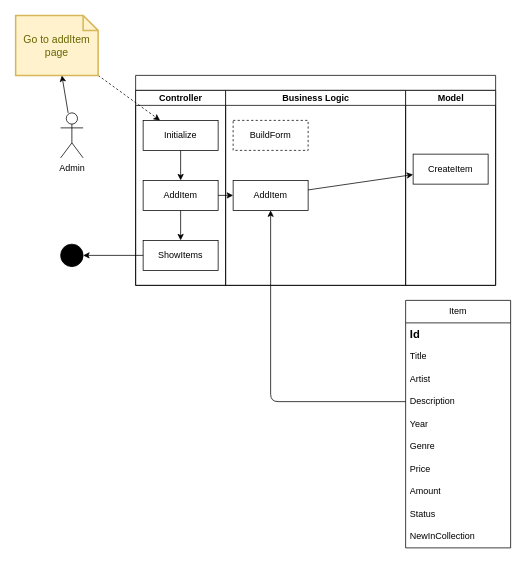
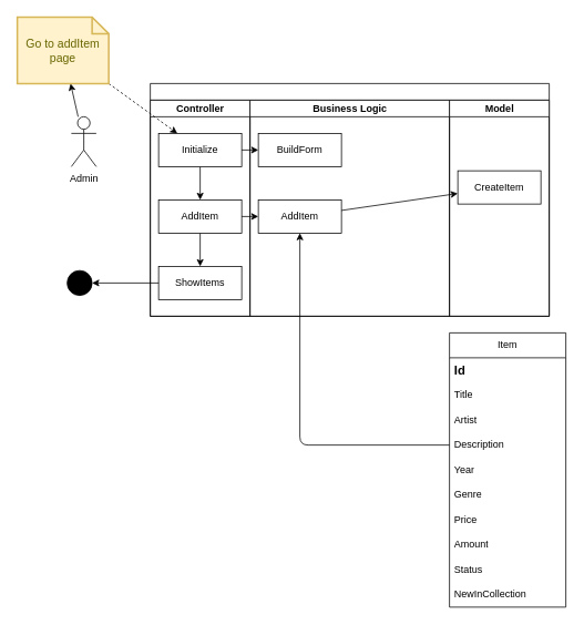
- <mxCell id="18" value="Admin" style="shape=umlActor;verticalLabelPosition=bottom;verticalAlign=top;html=1;outlineConnect=0;" parent="1" vertex="1"><mxGeometry x="80" y="150" width="30" height="60" as="geometry" /></mxCell>
+ <mxCell id="18" value="Admin" style="shape=umlActor;verticalLabelPosition=bottom;verticalAlign=top;html=1;outlineConnect=0;" parent="1" vertex="1"><mxGeometry x="85" y="140" width="30" height="60" as="geometry" /></mxCell>
+ <mxCell id="16" value="" style="edgeStyle=none;html=1;" edge="1" parent="2" source="5" target="11"><mxGeometry relative="1" as="geometry" /></mxCell>
- <mxCell id="11" value="BuildForm" style="rounded=0;whiteSpace=wrap;html=1;dashed=1;" vertex="1" parent="9"><mxGeometry x="10.0" y="40" width="100" height="40" as="geometry" /></mxCell>
+ <mxCell id="11" value="BuildForm" style="rounded=0;whiteSpace=wrap;html=1;" vertex="1" parent="9"><mxGeometry x="10.0" y="40" width="100" height="40" as="geometry" /></mxCell>
